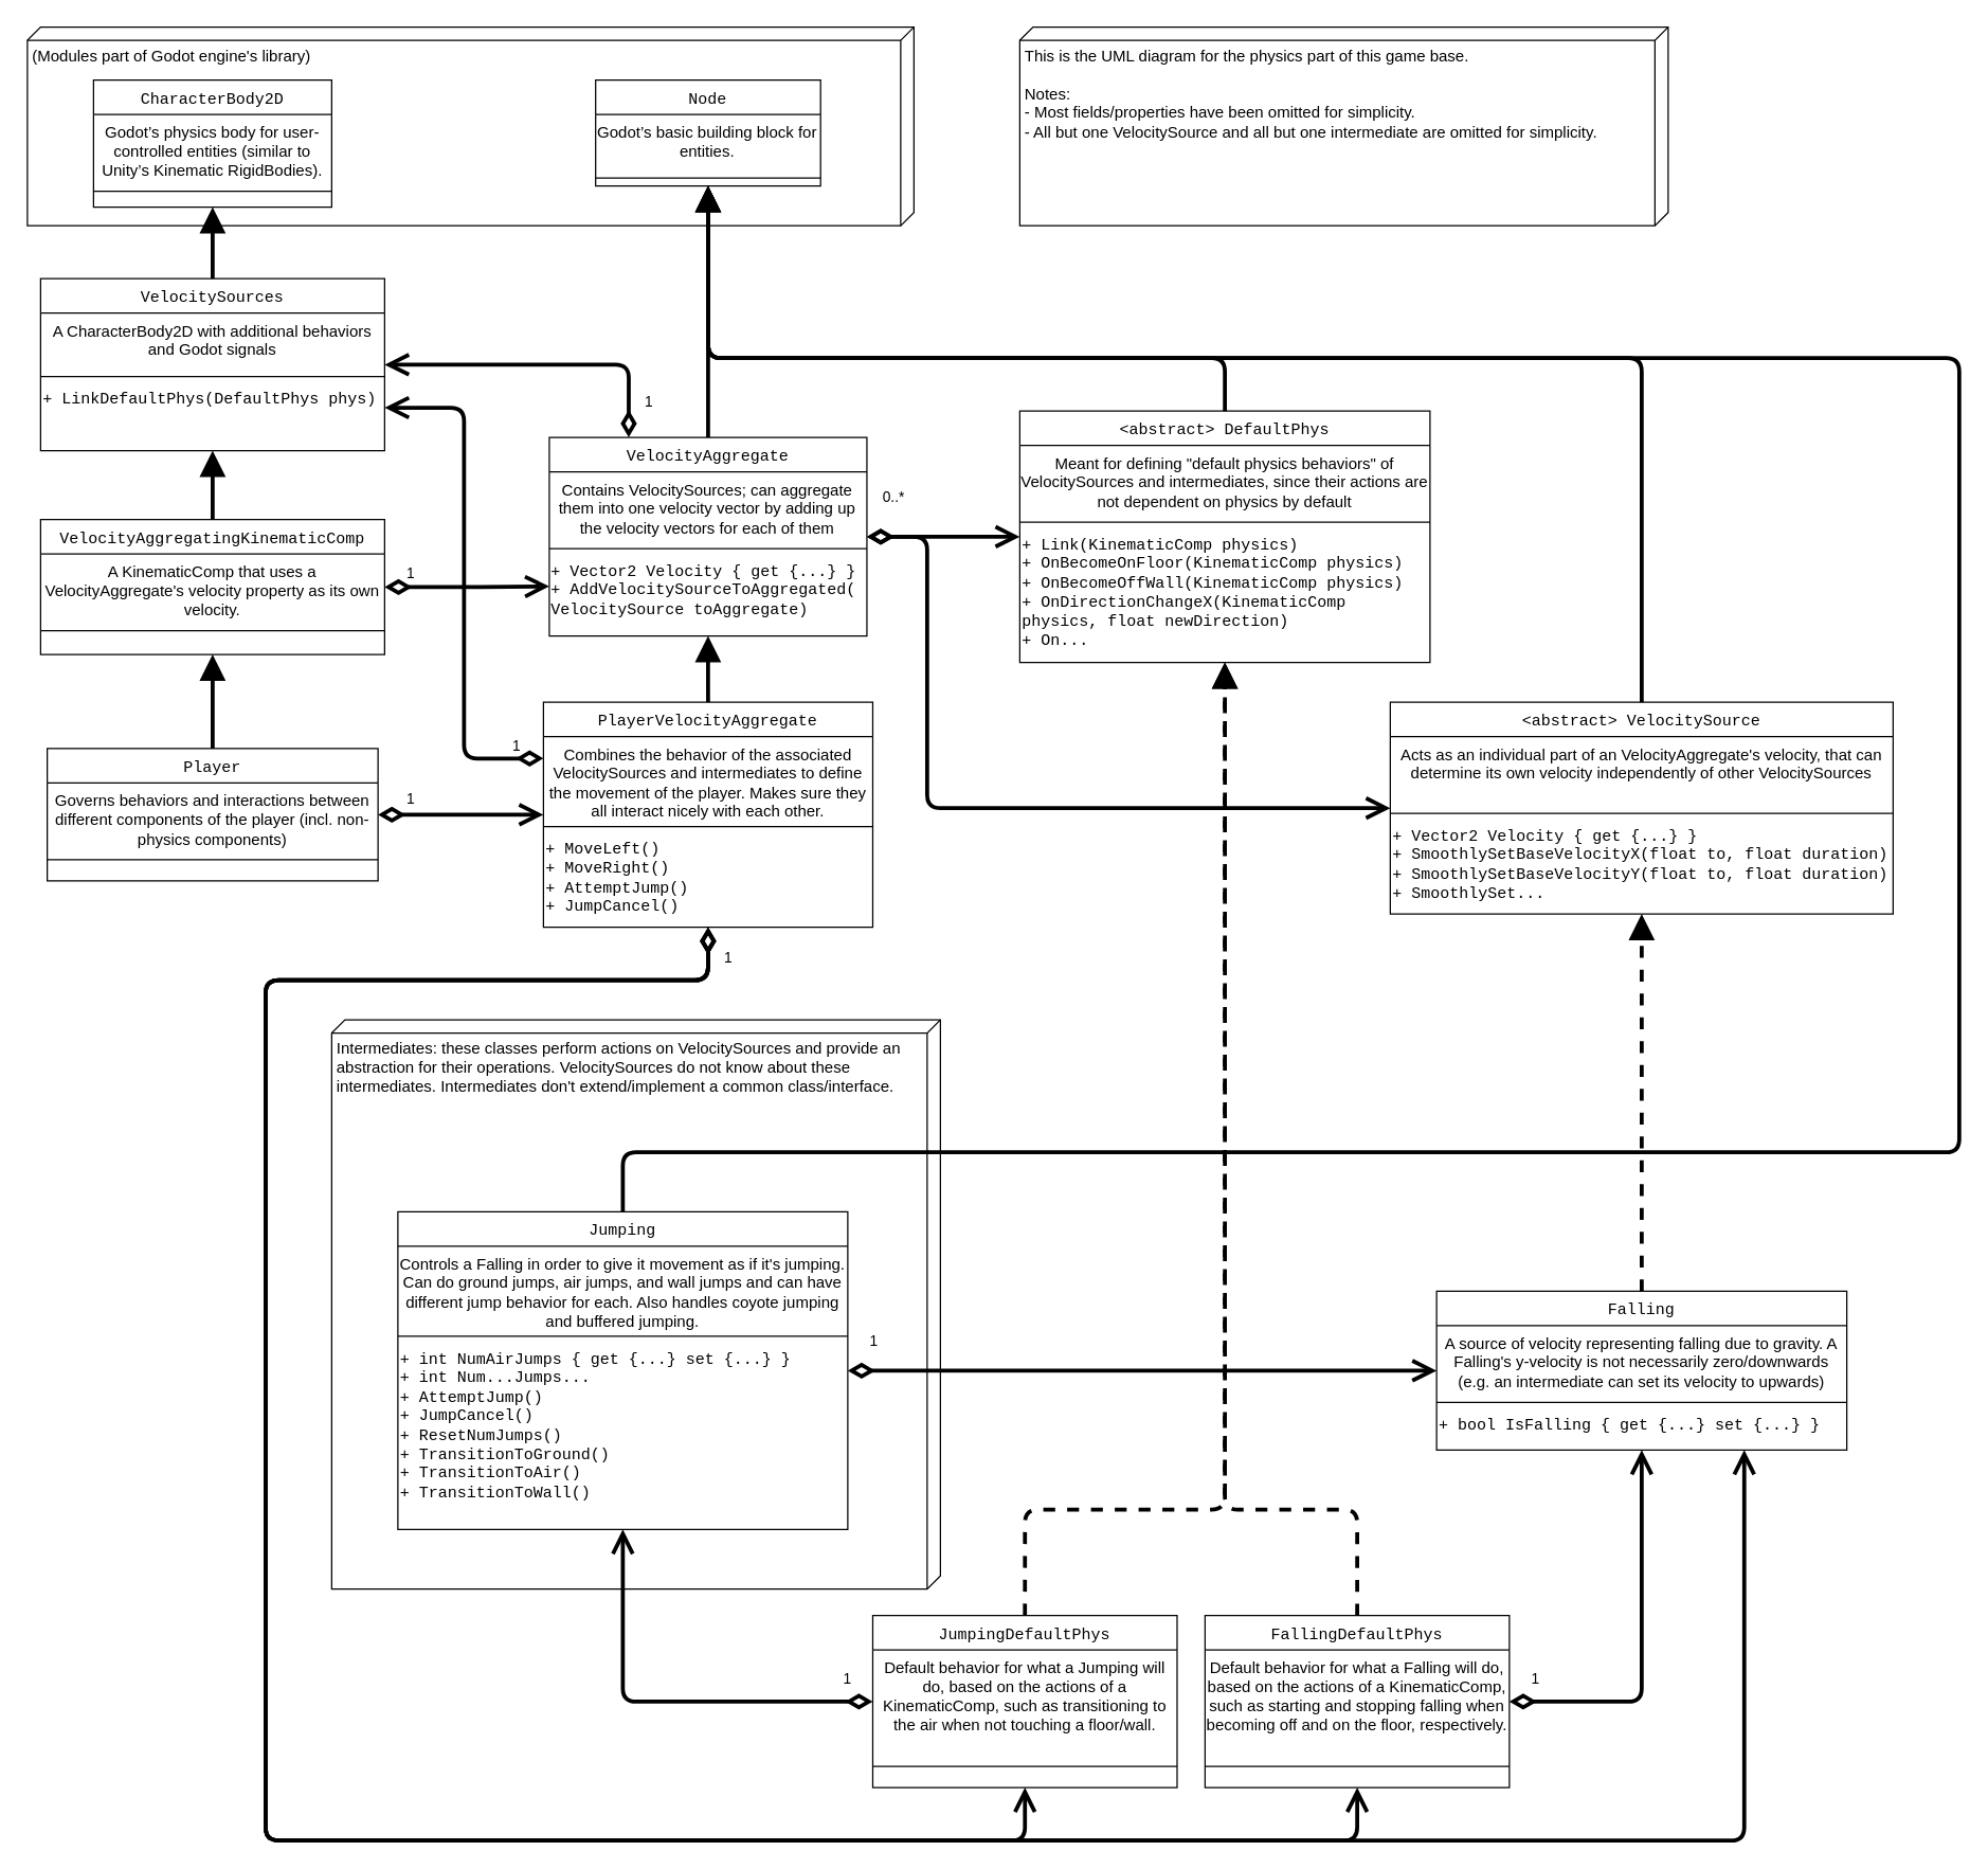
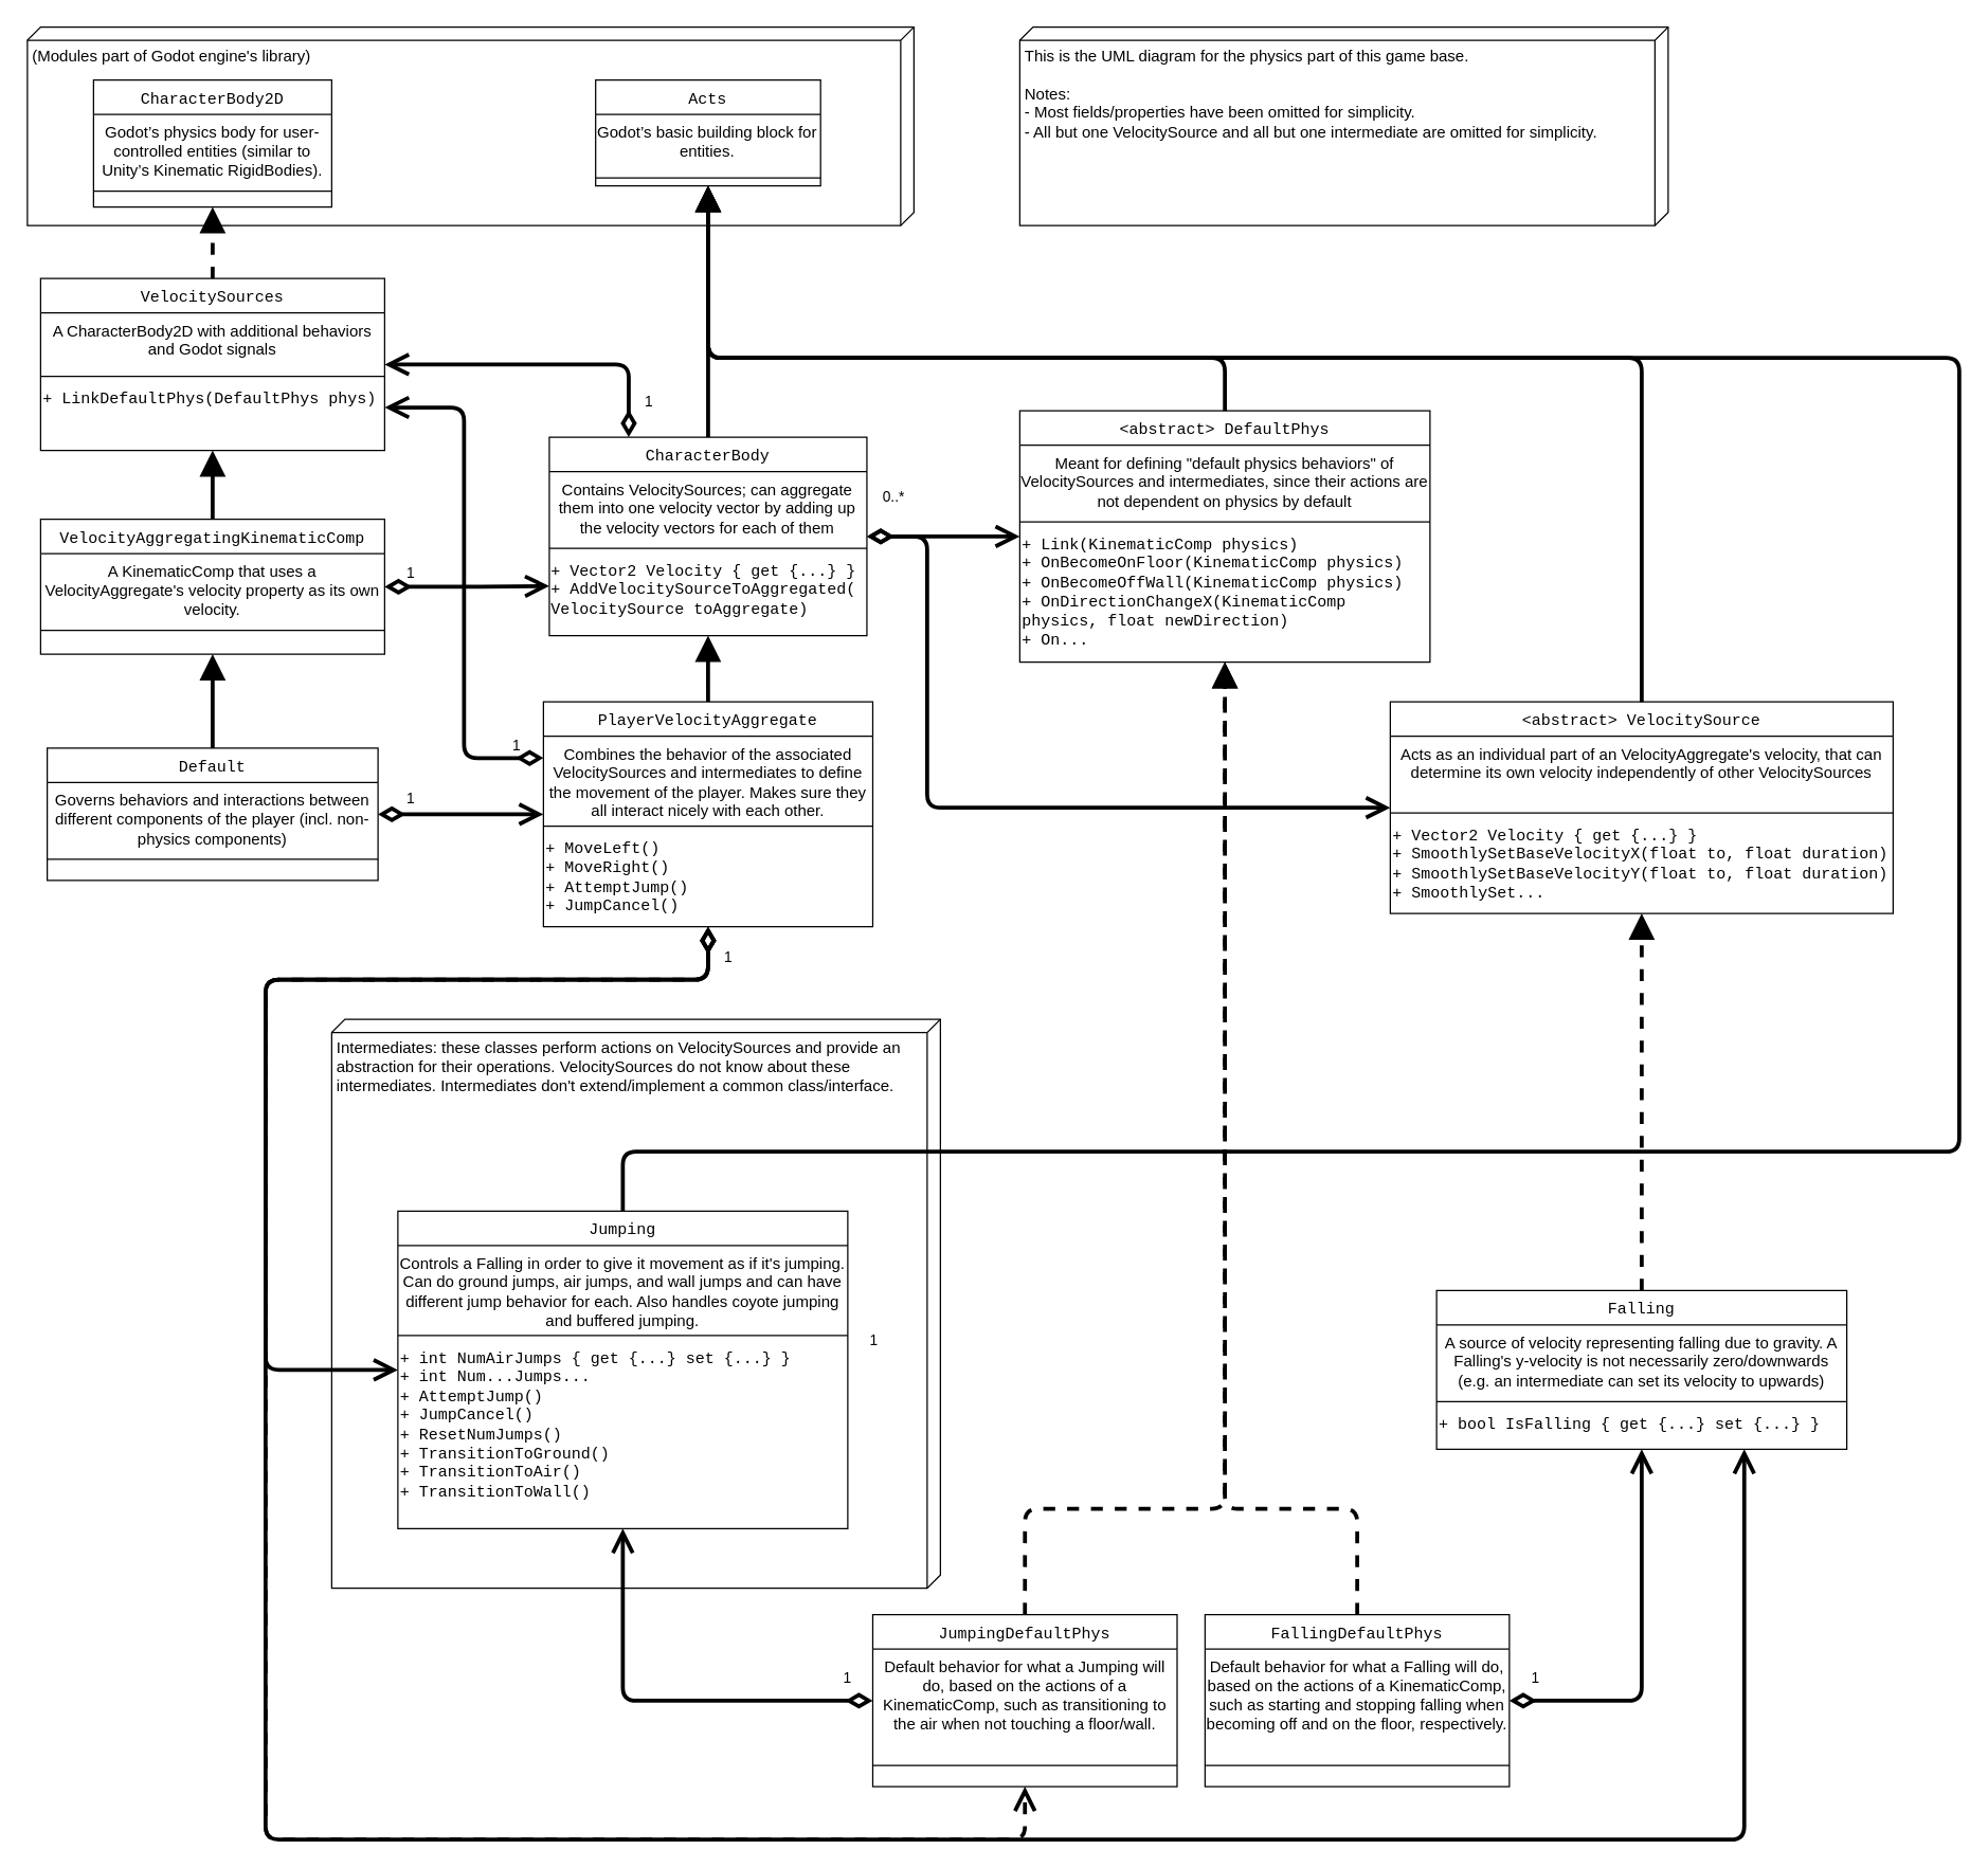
- <mxCell id="16" value="Node" style="swimlane;fontStyle=0;align=center;verticalAlign=top;childLayout=stackLayout;horizontal=1;startSize=26;horizontalStack=0;resizeParent=1;resizeLast=0;collapsible=1;marginBottom=0;rounded=0;shadow=0;strokeWidth=1;fontFamily=Courier New;" parent="1" vertex="1"><mxGeometry x="449.45" y="60" width="170" height="80" as="geometry"><mxRectangle x="550" y="140" width="160" height="26" as="alternateBounds" /></mxGeometry></mxCell>
+ <mxCell id="16" value="Acts" style="swimlane;fontStyle=0;align=center;verticalAlign=top;childLayout=stackLayout;horizontal=1;startSize=26;horizontalStack=0;resizeParent=1;resizeLast=0;collapsible=1;marginBottom=0;rounded=0;shadow=0;strokeWidth=1;fontFamily=Courier New;" parent="1" vertex="1"><mxGeometry x="449.45" y="60" width="170" height="80" as="geometry"><mxRectangle x="550" y="140" width="160" height="26" as="alternateBounds" /></mxGeometry></mxCell>
- <mxCell id="7" style="edgeStyle=orthogonalEdgeStyle;rounded=1;orthogonalLoop=1;jettySize=auto;html=1;exitX=0.5;exitY=0;exitDx=0;exitDy=0;entryX=0.5;entryY=1;entryDx=0;entryDy=0;strokeWidth=3;endArrow=block;endFill=1;curved=0;endSize=12;" edge="1" parent="1" source="9" target="4"><mxGeometry relative="1" as="geometry" /></mxCell>
+ <mxCell id="7" style="edgeStyle=orthogonalEdgeStyle;rounded=1;orthogonalLoop=1;jettySize=auto;html=1;exitX=0.5;exitY=0;exitDx=0;exitDy=0;entryX=0.5;entryY=1;entryDx=0;entryDy=0;strokeWidth=3;endArrow=block;endFill=1;curved=0;endSize=12;dashed=1;" edge="1" parent="1" source="9" target="4"><mxGeometry relative="1" as="geometry" /></mxCell>
- <mxCell id="63" value="VelocityAggregate" style="swimlane;fontStyle=0;align=center;verticalAlign=top;childLayout=stackLayout;horizontal=1;startSize=26;horizontalStack=0;resizeParent=1;resizeLast=0;collapsible=1;marginBottom=0;rounded=0;shadow=0;strokeWidth=1;fontFamily=Courier New;" parent="1" vertex="1"><mxGeometry x="414.45" y="330" width="240" height="150" as="geometry"><mxRectangle x="340" y="380" width="170" height="26" as="alternateBounds" /></mxGeometry></mxCell>
+ <mxCell id="63" value="CharacterBody" style="swimlane;fontStyle=0;align=center;verticalAlign=top;childLayout=stackLayout;horizontal=1;startSize=26;horizontalStack=0;resizeParent=1;resizeLast=0;collapsible=1;marginBottom=0;rounded=0;shadow=0;strokeWidth=1;fontFamily=Courier New;" parent="1" vertex="1"><mxGeometry x="414.45" y="330" width="240" height="150" as="geometry"><mxRectangle x="340" y="380" width="170" height="26" as="alternateBounds" /></mxGeometry></mxCell>
- <mxCell id="21" value="Player" style="swimlane;fontStyle=0;align=center;verticalAlign=top;childLayout=stackLayout;horizontal=1;startSize=26;horizontalStack=0;resizeParent=1;resizeLast=0;collapsible=1;marginBottom=0;rounded=0;shadow=0;strokeWidth=1;fontFamily=Courier New;" vertex="1" parent="1"><mxGeometry x="35" y="565" width="250" height="100" as="geometry"><mxRectangle x="130" y="380" width="160" height="26" as="alternateBounds" /></mxGeometry></mxCell>
+ <mxCell id="21" value="Default" style="swimlane;fontStyle=0;align=center;verticalAlign=top;childLayout=stackLayout;horizontal=1;startSize=26;horizontalStack=0;resizeParent=1;resizeLast=0;collapsible=1;marginBottom=0;rounded=0;shadow=0;strokeWidth=1;fontFamily=Courier New;" vertex="1" parent="1"><mxGeometry x="35" y="565" width="250" height="100" as="geometry"><mxRectangle x="130" y="380" width="160" height="26" as="alternateBounds" /></mxGeometry></mxCell>
+ <mxCell id="25" style="edgeStyle=orthogonalEdgeStyle;rounded=1;orthogonalLoop=1;jettySize=auto;html=1;exitX=0.5;exitY=1;exitDx=0;exitDy=0;strokeWidth=3;endArrow=open;endFill=0;curved=0;endSize=12;entryX=0;entryY=0.5;entryDx=0;entryDy=0;startArrow=diamondThin;startFill=0;startSize=12;" edge="1" parent="1" source="29" target="47"><mxGeometry relative="1" as="geometry"><mxPoint x="710" y="740" as="targetPoint" /><Array as="points"><mxPoint x="534" y="740" /><mxPoint x="200" y="740" /><mxPoint x="200" y="1035" /></Array></mxGeometry></mxCell>
- <mxCell id="61" style="edgeStyle=orthogonalEdgeStyle;rounded=1;orthogonalLoop=1;jettySize=auto;html=1;exitX=1;exitY=0.5;exitDx=0;exitDy=0;entryX=0;entryY=0.5;entryDx=0;entryDy=0;strokeWidth=3;endArrow=open;endFill=0;curved=0;endSize=12;startArrow=diamondThin;startFill=0;startSize=12;" edge="1" parent="1" source="47" target="42"><mxGeometry relative="1" as="geometry"><mxPoint x="590" y="899" as="sourcePoint" /></mxGeometry></mxCell>
- <mxCell id="27" style="edgeStyle=orthogonalEdgeStyle;rounded=1;orthogonalLoop=1;jettySize=auto;html=1;exitX=0.5;exitY=1;exitDx=0;exitDy=0;entryX=0.5;entryY=1;entryDx=0;entryDy=0;strokeWidth=3;endArrow=open;endFill=0;curved=0;endSize=12;startArrow=diamondThin;startFill=0;startSize=12;" edge="1" parent="1" source="29" target="58"><mxGeometry relative="1" as="geometry"><Array as="points"><mxPoint x="534" y="740" /><mxPoint x="200" y="740" /><mxPoint x="200" y="1390" /><mxPoint x="1025" y="1390" /></Array></mxGeometry></mxCell>
- <mxCell id="26" style="edgeStyle=orthogonalEdgeStyle;rounded=1;orthogonalLoop=1;jettySize=auto;html=1;exitX=0.5;exitY=1;exitDx=0;exitDy=0;entryX=0.5;entryY=1;entryDx=0;entryDy=0;strokeWidth=3;endArrow=open;endFill=0;curved=0;endSize=12;startArrow=diamondThin;startFill=0;startSize=12;" edge="1" parent="1" source="29" target="53"><mxGeometry relative="1" as="geometry"><Array as="points"><mxPoint x="534" y="740" /><mxPoint x="200" y="740" /><mxPoint x="200" y="1390" /><mxPoint x="774" y="1390" /></Array></mxGeometry></mxCell>
+ <mxCell id="26" style="edgeStyle=orthogonalEdgeStyle;rounded=1;orthogonalLoop=1;jettySize=auto;html=1;exitX=0.5;exitY=1;exitDx=0;exitDy=0;entryX=0.5;entryY=1;entryDx=0;entryDy=0;strokeWidth=3;endArrow=open;endFill=0;curved=0;endSize=12;startArrow=diamondThin;startFill=0;startSize=12;dashed=1;" edge="1" parent="1" source="29" target="53"><mxGeometry relative="1" as="geometry"><Array as="points"><mxPoint x="534" y="740" /><mxPoint x="200" y="740" /><mxPoint x="200" y="1390" /><mxPoint x="774" y="1390" /></Array></mxGeometry></mxCell>
